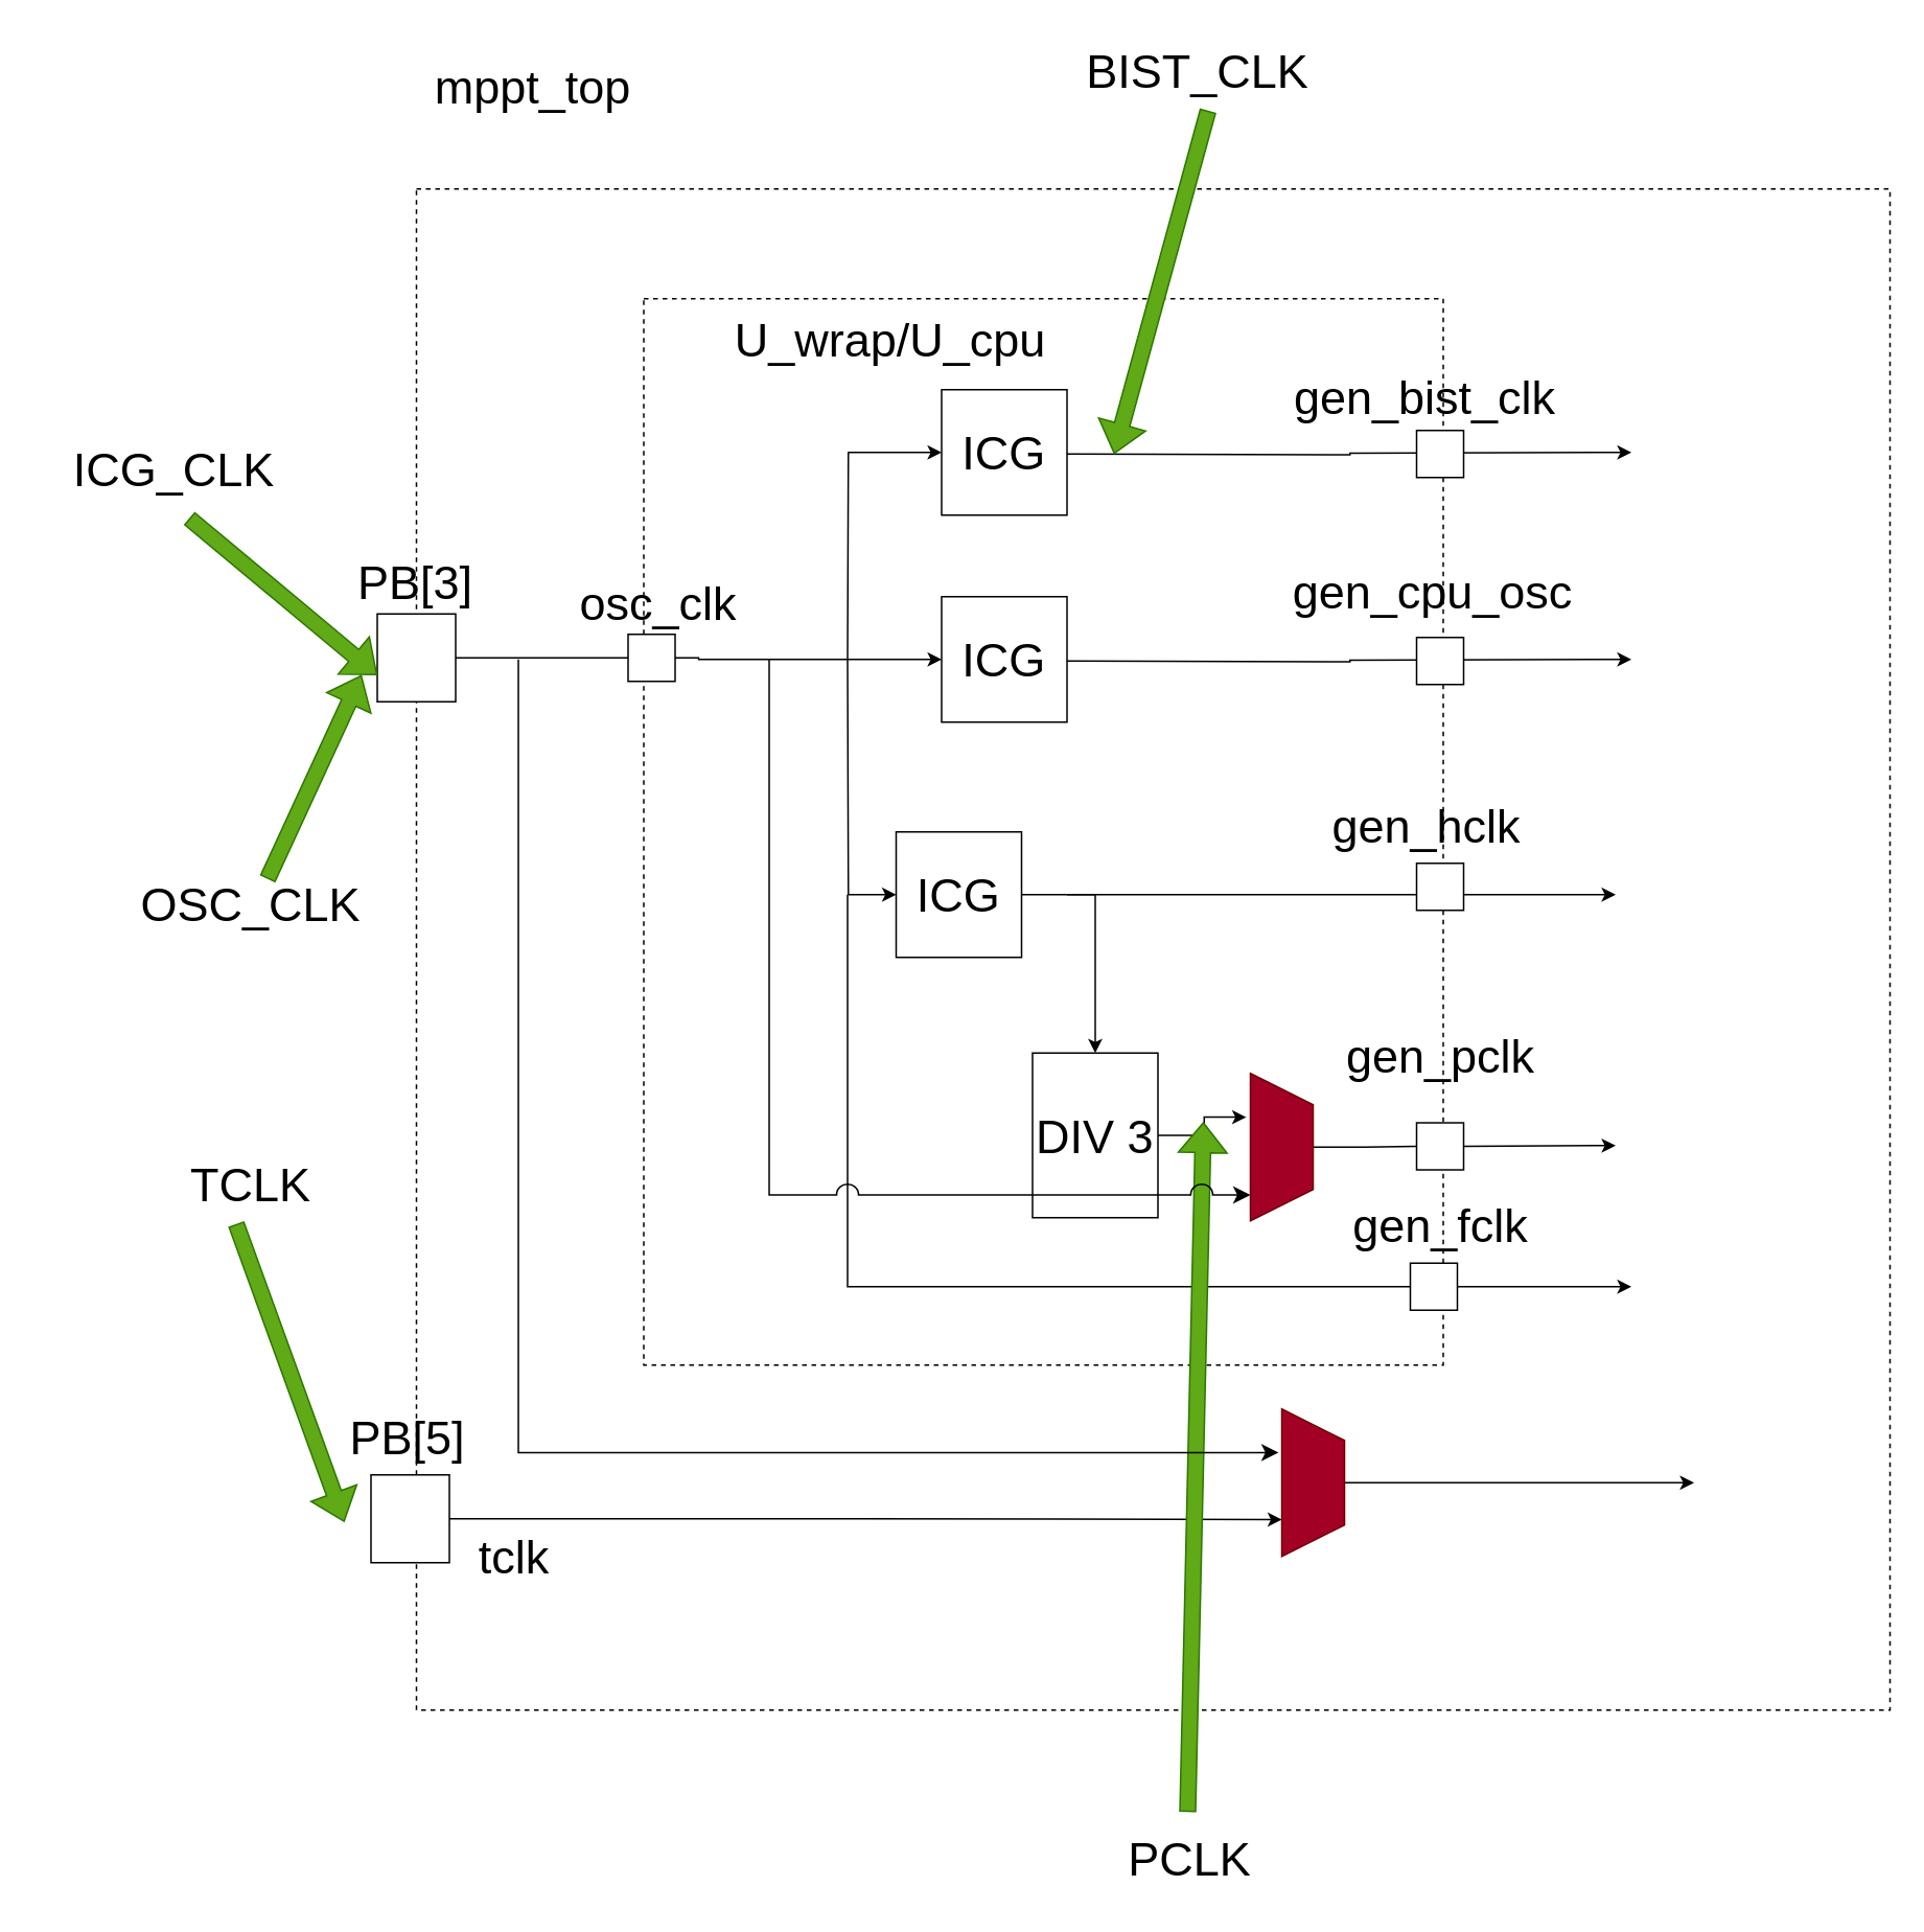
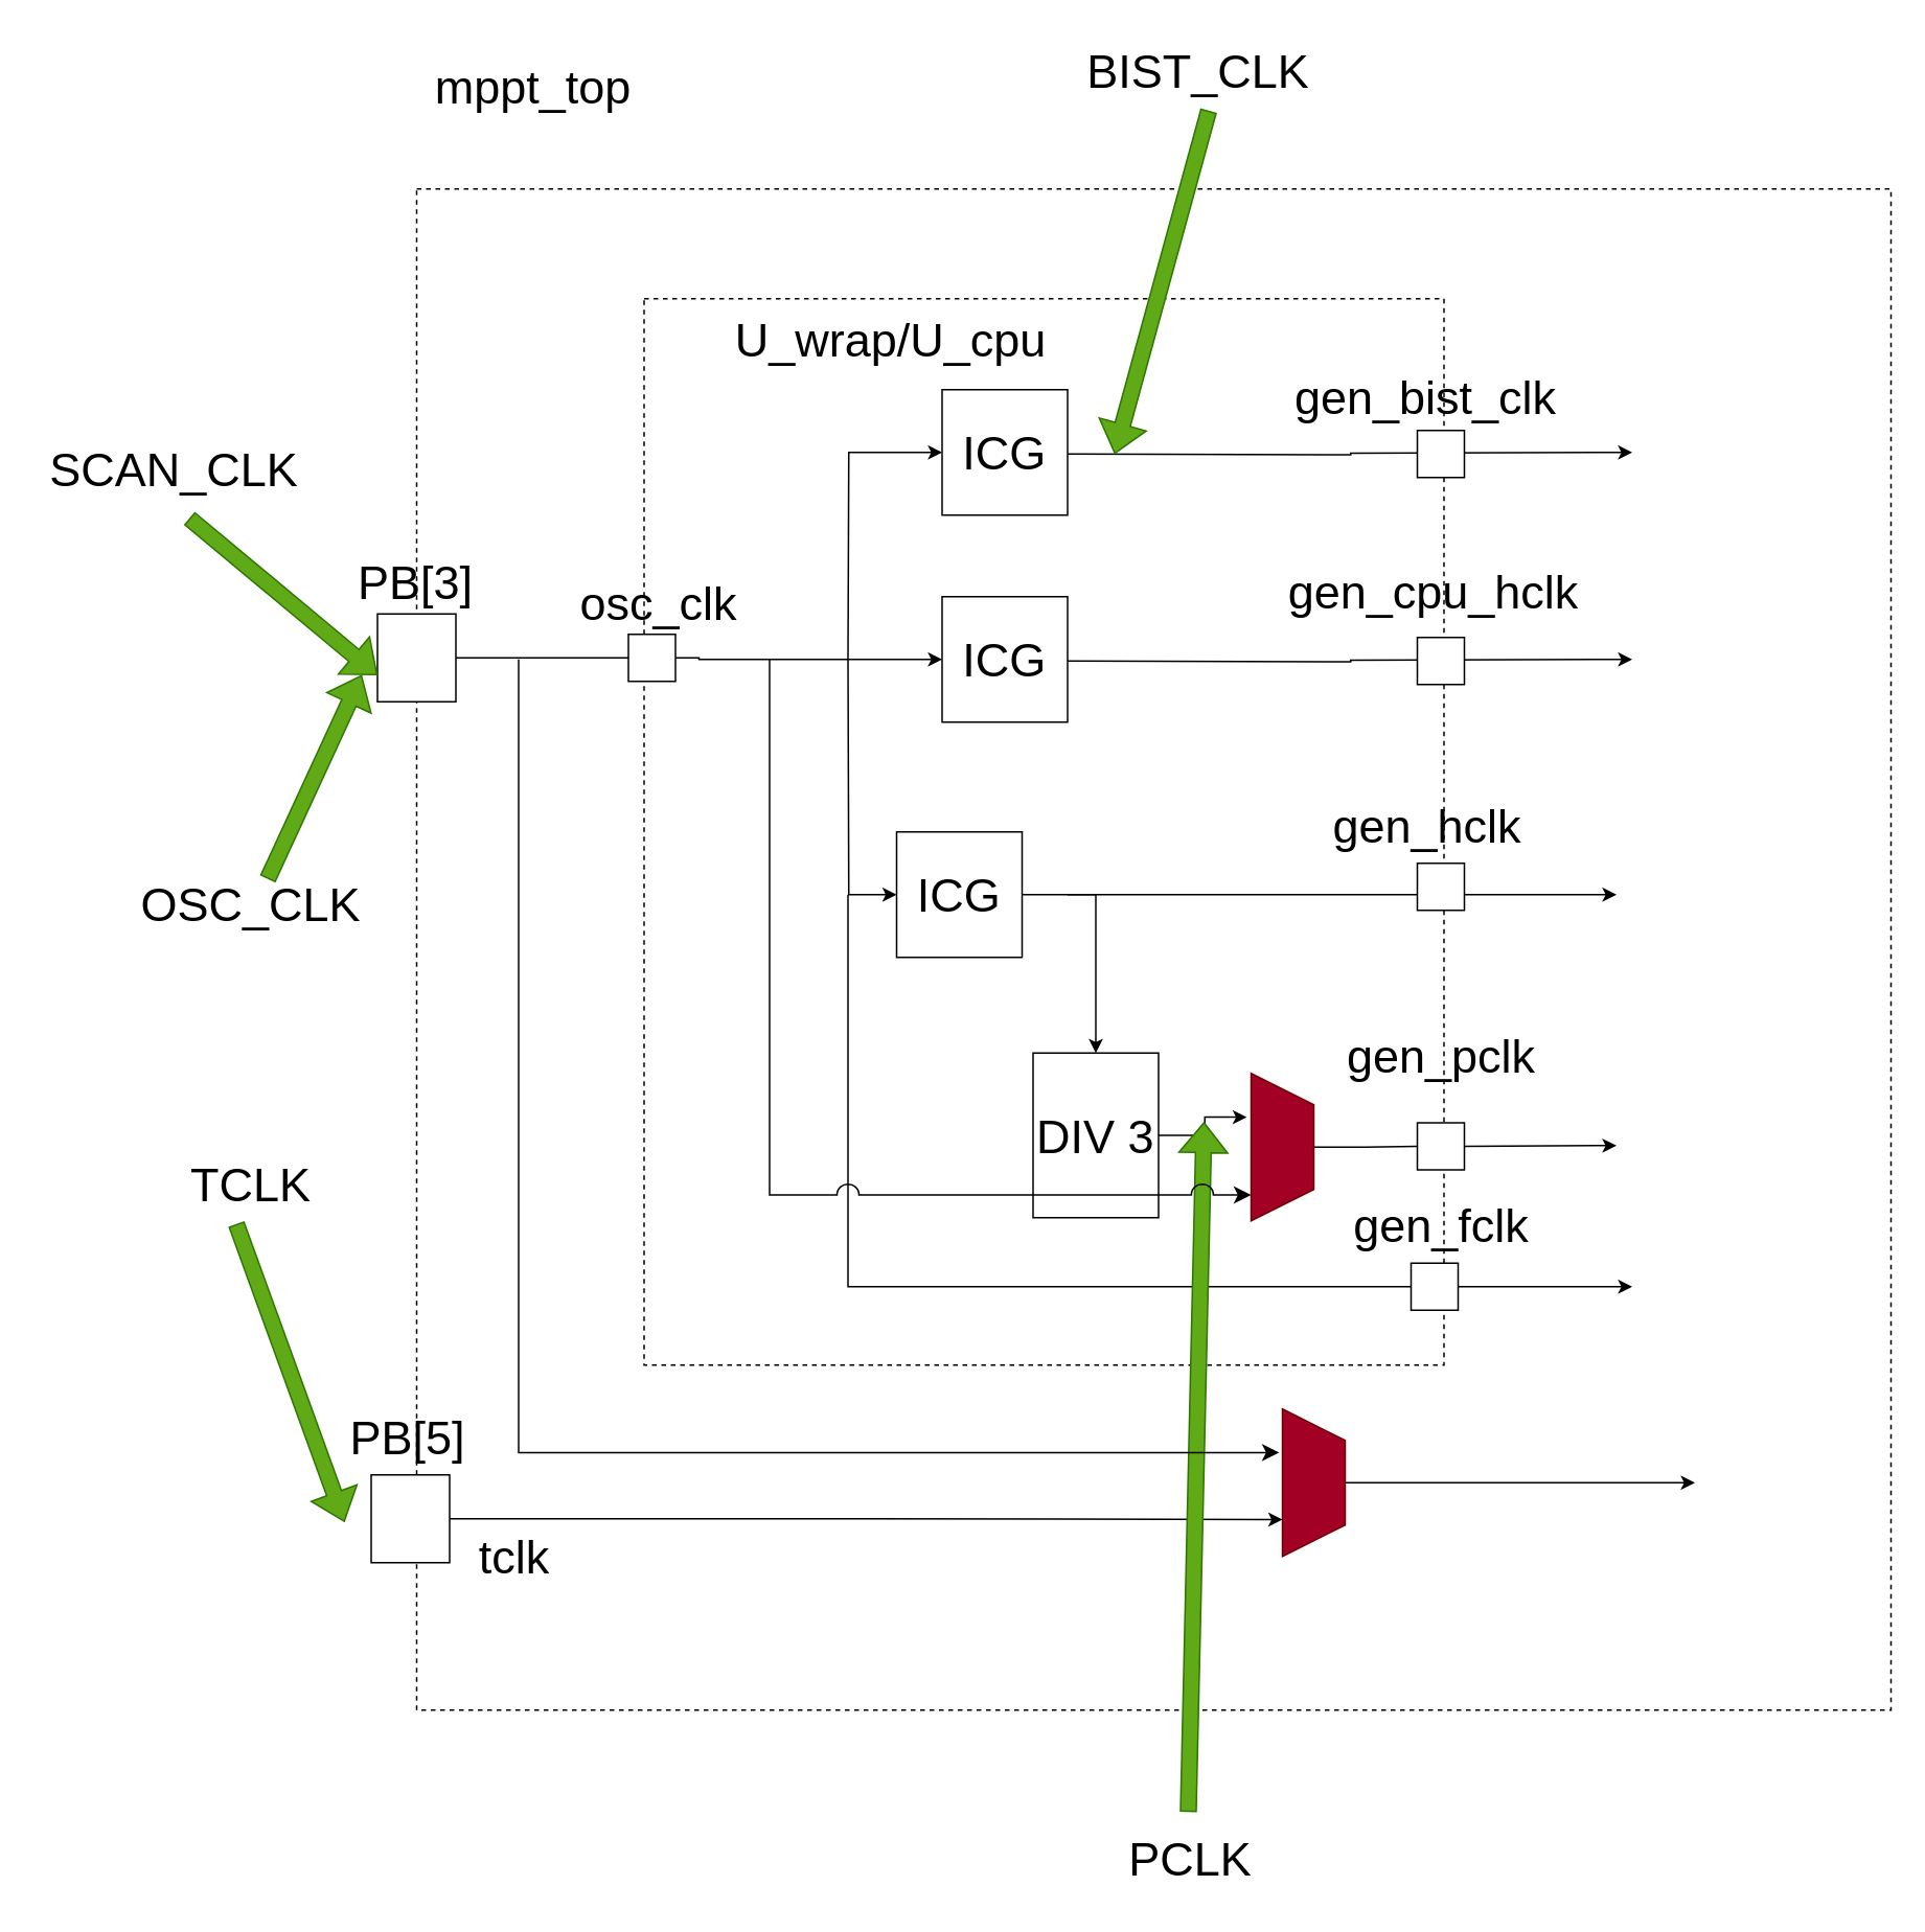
- <mxCell id="46" value="&lt;font style=&quot;font-size: 30px;&quot;&gt;ICG_CLK&lt;br&gt;&lt;/font&gt;" style="text;html=1;align=center;verticalAlign=middle;resizable=0;points=[];autosize=1;strokeColor=none;fillColor=none;" vertex="1" parent="1"><mxGeometry x="20" y="274" width="180" height="50" as="geometry" /></mxCell>
+ <mxCell id="46" value="&lt;font style=&quot;font-size: 30px;&quot;&gt;SCAN_CLK&lt;br&gt;&lt;/font&gt;" style="text;html=1;align=center;verticalAlign=middle;resizable=0;points=[];autosize=1;strokeColor=none;fillColor=none;" vertex="1" parent="1"><mxGeometry x="20" y="274" width="180" height="50" as="geometry" /></mxCell>
- <mxCell id="10" value="&lt;span style=&quot;font-size: 30px;&quot;&gt;gen_cpu_osc&lt;/span&gt;" style="text;html=1;align=center;verticalAlign=middle;resizable=0;points=[];autosize=1;strokeColor=none;fillColor=none;" vertex="1" parent="1"><mxGeometry x="808" y="352" width="210" height="50" as="geometry" /></mxCell>
+ <mxCell id="10" value="&lt;span style=&quot;font-size: 30px;&quot;&gt;gen_cpu_hclk&lt;/span&gt;" style="text;html=1;align=center;verticalAlign=middle;resizable=0;points=[];autosize=1;strokeColor=none;fillColor=none;" vertex="1" parent="1"><mxGeometry x="808" y="352" width="210" height="50" as="geometry" /></mxCell>
